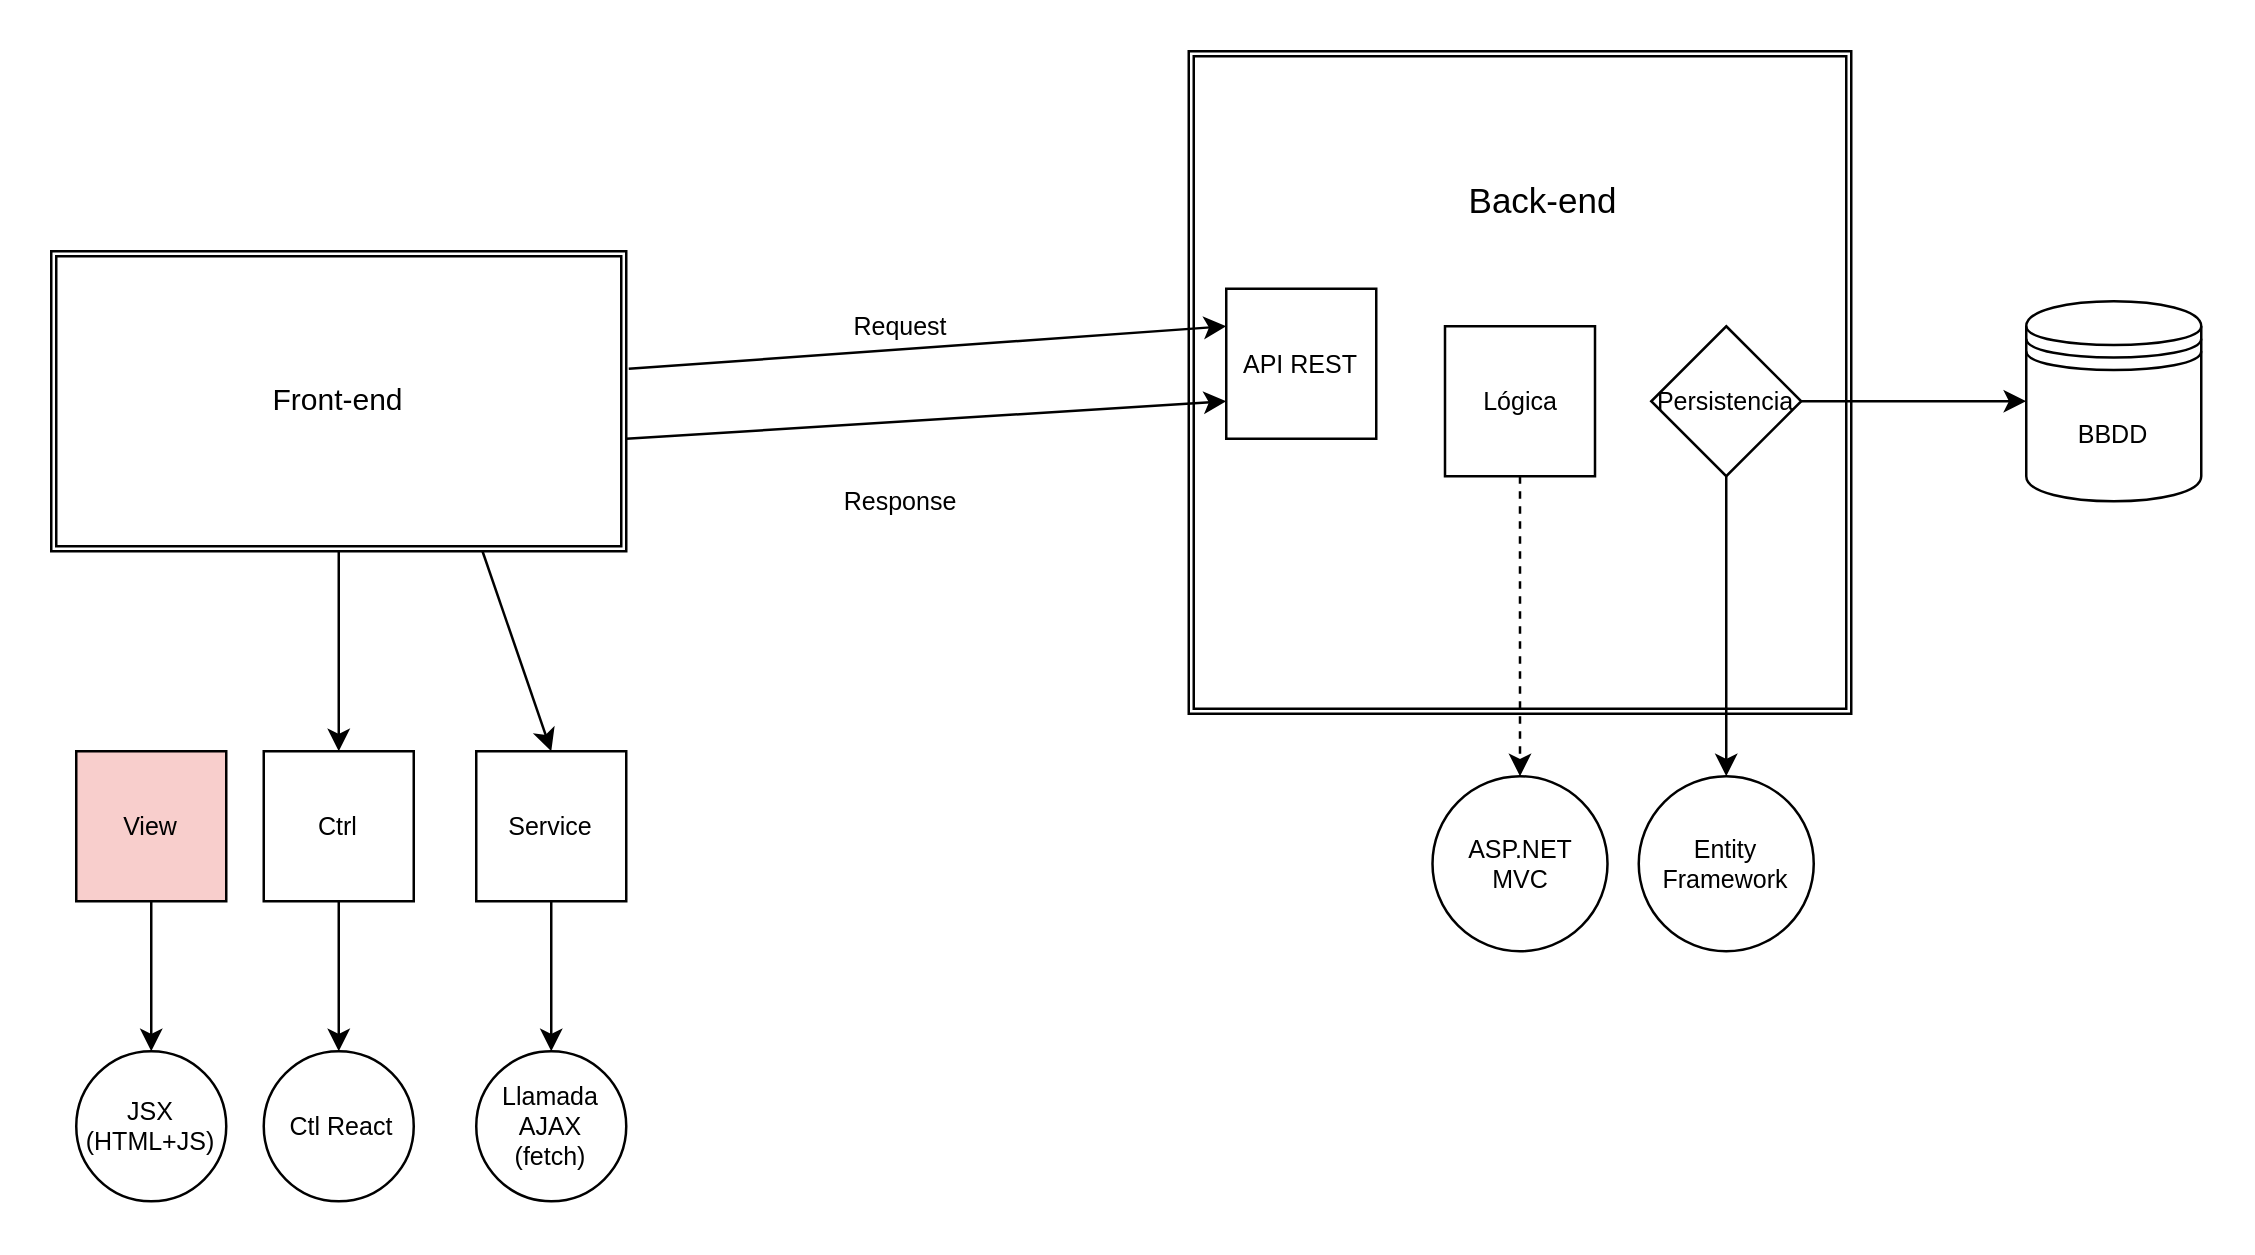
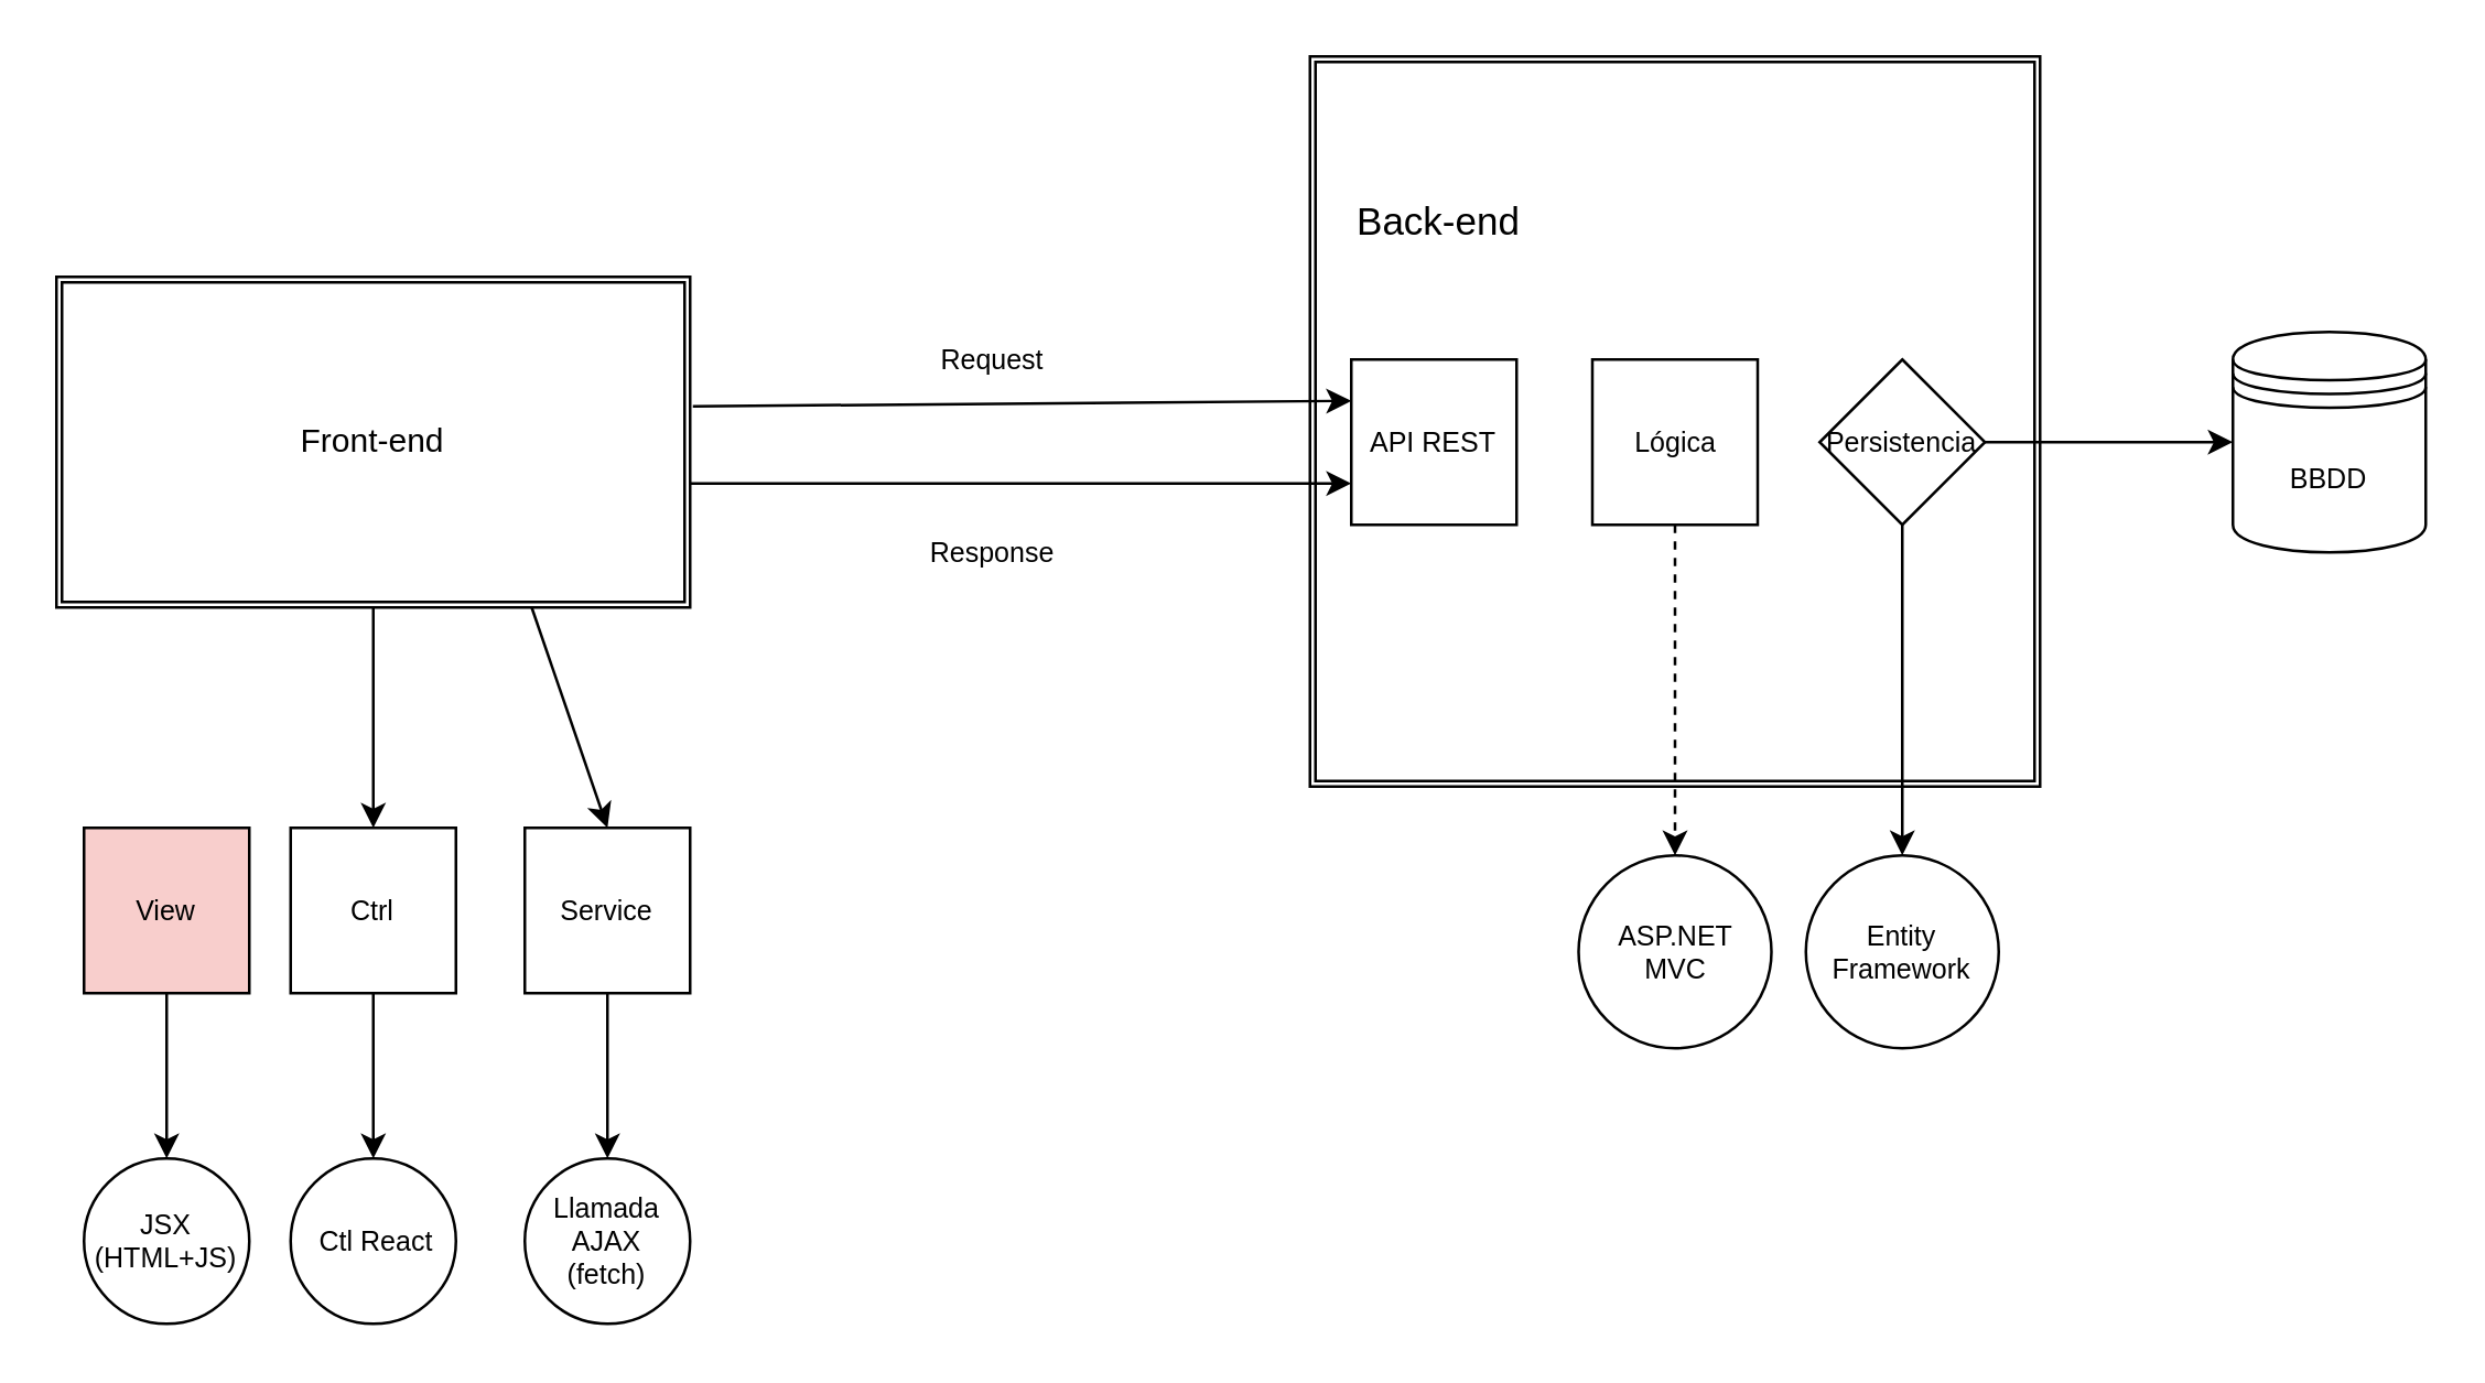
- <mxCell id="28" value="&lt;font style=&quot;font-size: 14px&quot;&gt;Back-end&lt;/font&gt;" style="text;html=1;strokeColor=none;fillColor=none;align=center;verticalAlign=middle;whiteSpace=wrap;rounded=0;fontSize=10;" parent="1" vertex="1"><mxGeometry x="572.5" y="70" width="87.5" height="20" as="geometry" /></mxCell>
+ <mxCell id="28" value="&lt;font style=&quot;font-size: 14px&quot;&gt;Back-end&lt;/font&gt;" style="text;html=1;strokeColor=none;fillColor=none;align=center;verticalAlign=middle;whiteSpace=wrap;rounded=0;fontSize=10;" parent="1" vertex="1"><mxGeometry x="477.5" y="70" width="87.5" height="20" as="geometry" /></mxCell>
- <mxCell id="18" value="API REST" style="whiteSpace=wrap;html=1;aspect=fixed;fontSize=10;" parent="1" vertex="1"><mxGeometry x="490" y="115" width="60" height="60" as="geometry" /></mxCell>
+ <mxCell id="18" value="API REST" style="whiteSpace=wrap;html=1;aspect=fixed;fontSize=10;" parent="1" vertex="1"><mxGeometry x="490" y="130" width="60" height="60" as="geometry" /></mxCell>
